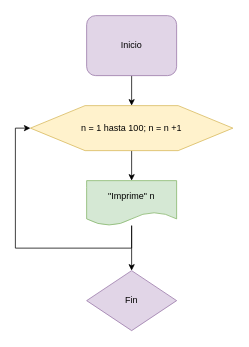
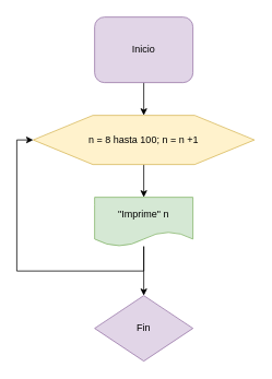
- <mxCell id="7" value="n = 1 hasta 100; n = n +1" style="text;html=1;strokeColor=none;fillColor=none;align=center;verticalAlign=middle;whiteSpace=wrap;rounded=0;" vertex="1" parent="1"><mxGeometry x="105" y="160" width="140" height="20" as="geometry" /></mxCell>
+ <mxCell id="7" value="n = 8 hasta 100; n = n +1" style="text;html=1;strokeColor=none;fillColor=none;align=center;verticalAlign=middle;whiteSpace=wrap;rounded=0;" vertex="1" parent="1"><mxGeometry x="105" y="160" width="140" height="20" as="geometry" /></mxCell>
